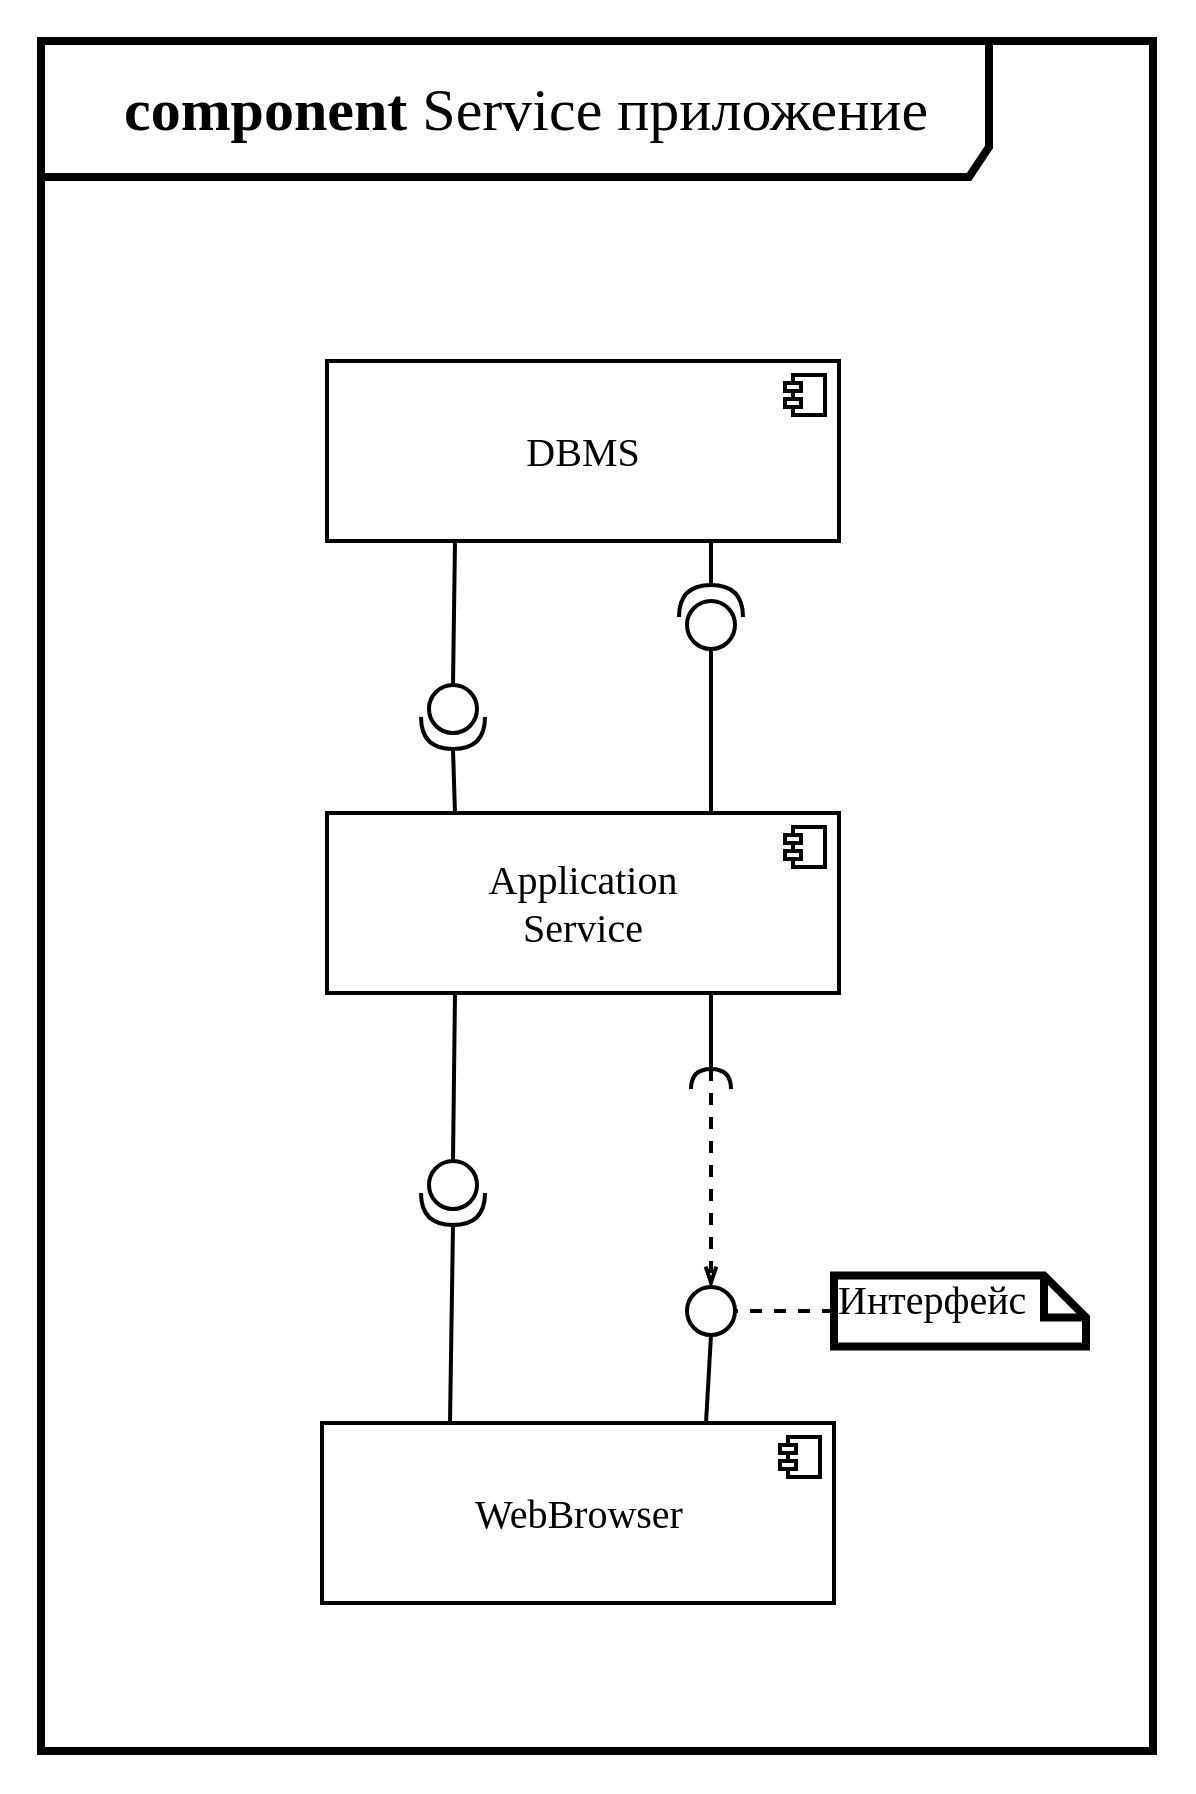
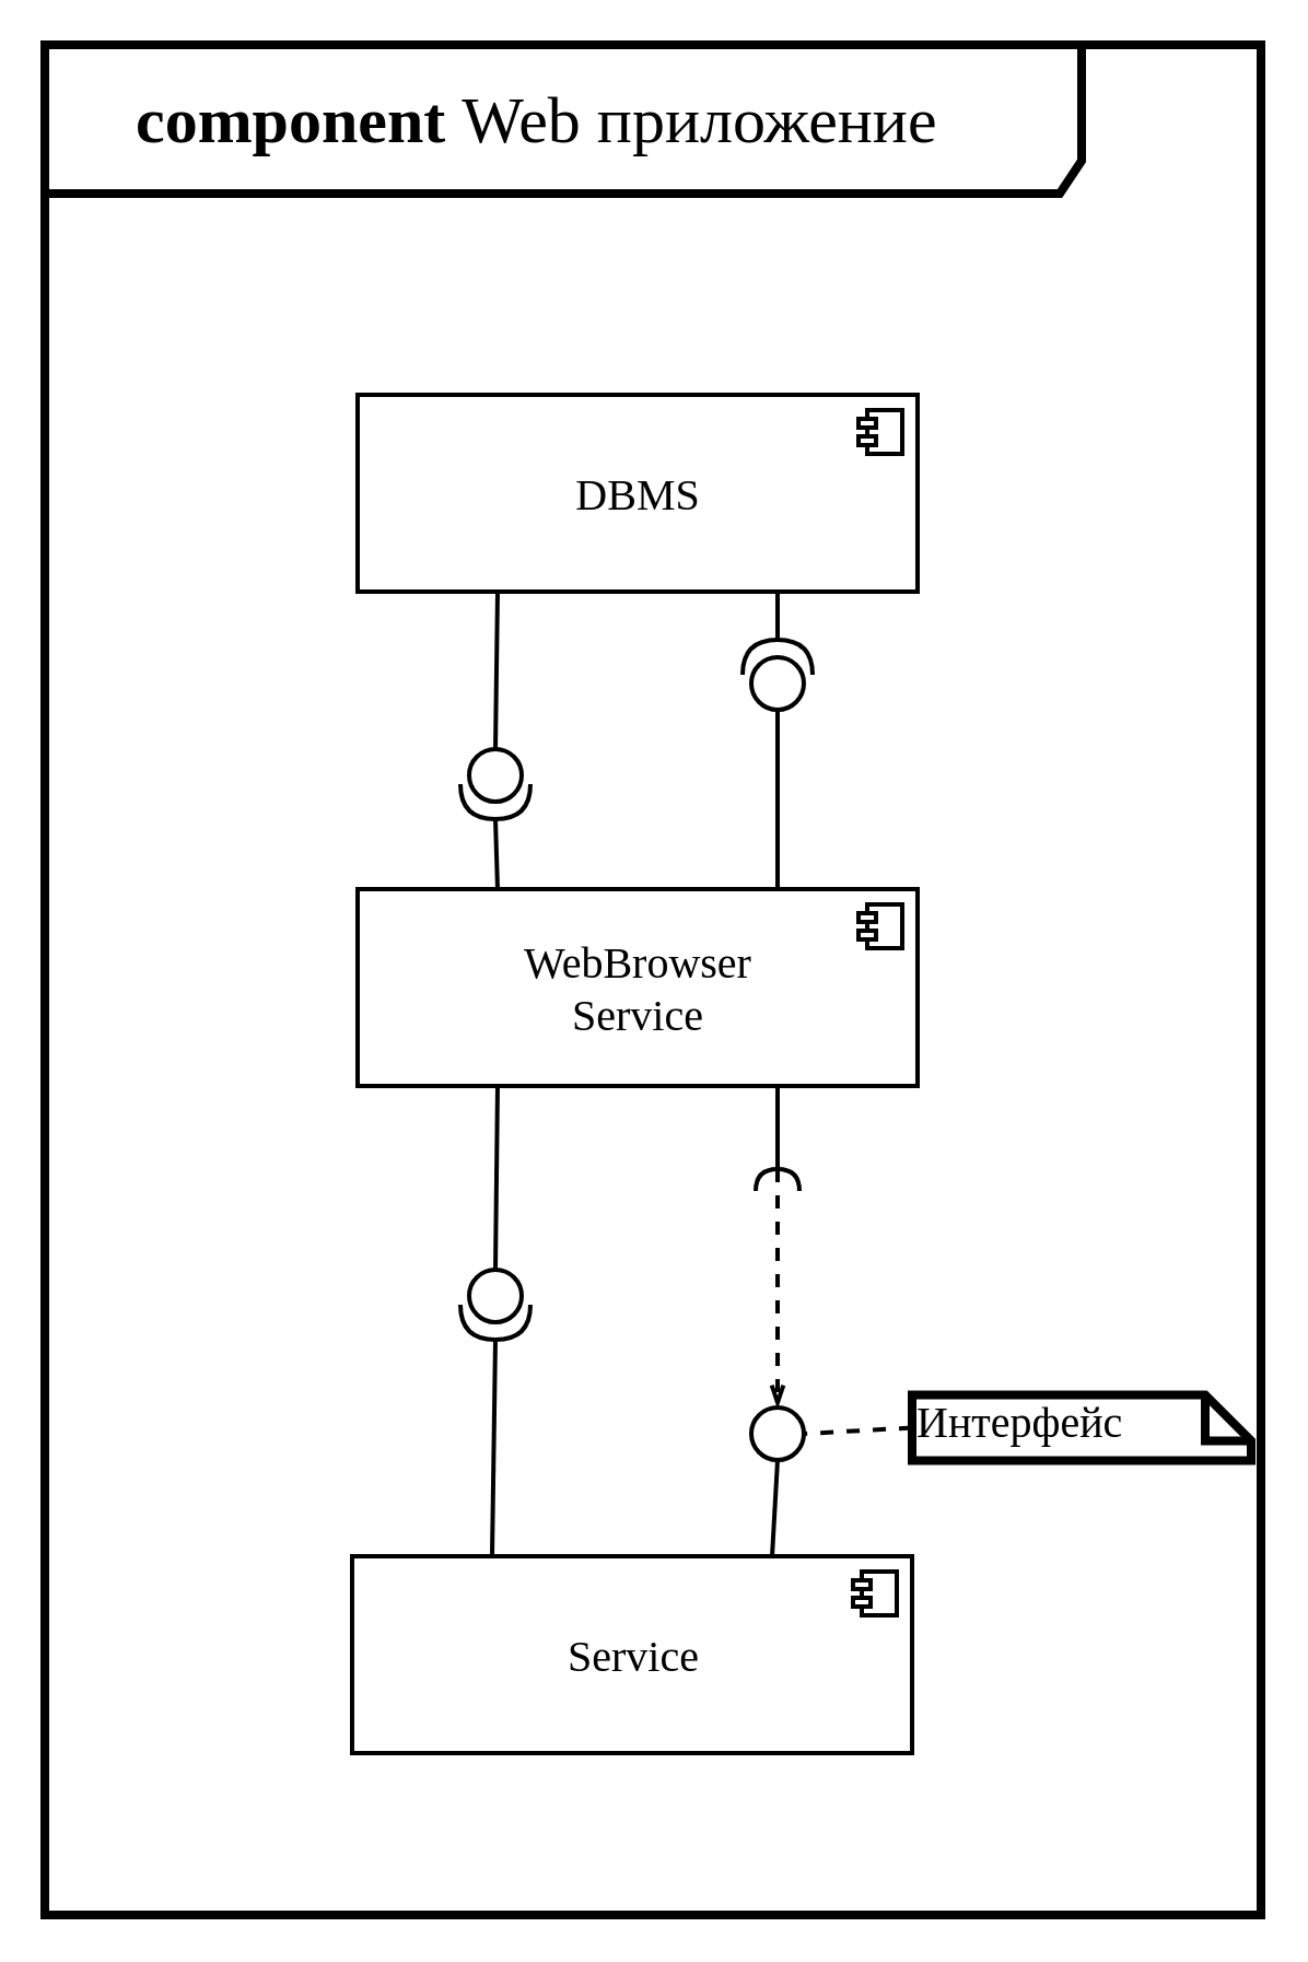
- <mxCell id="2" value="&lt;blockquote style=&quot;margin: 0 0 0 40px ; border: none ; padding: 0px&quot;&gt;&lt;b&gt;component &lt;/b&gt;Service приложение&lt;/blockquote&gt;" style="shape=umlFrame;whiteSpace=wrap;html=1;fillColor=none;strokeWidth=4;strokeColor=#000000;fontFamily=Times New Roman;fontSize=30;width=474;height=68;fontColor=#000000;align=left;" vertex="1" parent="1"><mxGeometry x="20" y="20" width="556" height="855" as="geometry" /></mxCell>
+ <mxCell id="2" value="&lt;blockquote style=&quot;margin: 0 0 0 40px ; border: none ; padding: 0px&quot;&gt;&lt;b&gt;component &lt;/b&gt;Web приложение&lt;/blockquote&gt;" style="shape=umlFrame;whiteSpace=wrap;html=1;fillColor=none;strokeWidth=4;strokeColor=#000000;fontFamily=Times New Roman;fontSize=30;width=474;height=68;fontColor=#000000;align=left;" vertex="1" parent="1"><mxGeometry x="20" y="20" width="556" height="855" as="geometry" /></mxCell>
- <mxCell id="5" value="Application&lt;br&gt;Service" style="html=1;dropTarget=0;strokeColor=#000000;strokeWidth=2;fillColor=none;fontColor=#000000;fontFamily=Times New Roman;fontSize=20;" vertex="1" parent="1"><mxGeometry x="163" y="406" width="256" height="90" as="geometry" /></mxCell>
+ <mxCell id="5" value="WebBrowser&lt;br&gt;Service" style="html=1;dropTarget=0;strokeColor=#000000;strokeWidth=2;fillColor=none;fontColor=#000000;fontFamily=Times New Roman;fontSize=20;" vertex="1" parent="1"><mxGeometry x="163" y="406" width="256" height="90" as="geometry" /></mxCell>
- <mxCell id="24" value="&lt;font face=&quot;Times New Roman&quot;&gt;&lt;span style=&quot;font-size: 20px&quot;&gt;Интерфейс&lt;/span&gt;&lt;/font&gt;" style="shape=note;whiteSpace=wrap;html=1;size=21;verticalAlign=top;align=left;spacingTop=-6;strokeColor=#000000;strokeWidth=4;fillColor=none;fontColor=#000000;rounded=0;" vertex="1" parent="1"><mxGeometry x="416.5" y="637.25" width="126" height="35.5" as="geometry" /></mxCell>
+ <mxCell id="24" value="&lt;font face=&quot;Times New Roman&quot;&gt;&lt;span style=&quot;font-size: 20px&quot;&gt;Интерфейс&lt;/span&gt;&lt;/font&gt;" style="shape=note;whiteSpace=wrap;html=1;size=21;verticalAlign=top;align=left;spacingTop=-6;strokeColor=#000000;strokeWidth=4;fillColor=none;fontColor=#000000;rounded=0;" vertex="1" parent="1"><mxGeometry x="416.5" y="637.25" width="155" height="30" as="geometry" /></mxCell>
- <mxCell id="7" value="WebBrowser" style="html=1;dropTarget=0;strokeColor=#000000;strokeWidth=2;fillColor=none;fontColor=#000000;fontFamily=Times New Roman;fontSize=20;" vertex="1" parent="1"><mxGeometry x="160.5" y="711" width="256" height="90" as="geometry" /></mxCell>
+ <mxCell id="7" value="Service" style="html=1;dropTarget=0;strokeColor=#000000;strokeWidth=2;fillColor=none;fontColor=#000000;fontFamily=Times New Roman;fontSize=20;" vertex="1" parent="1"><mxGeometry x="160.5" y="711" width="256" height="90" as="geometry" /></mxCell>
